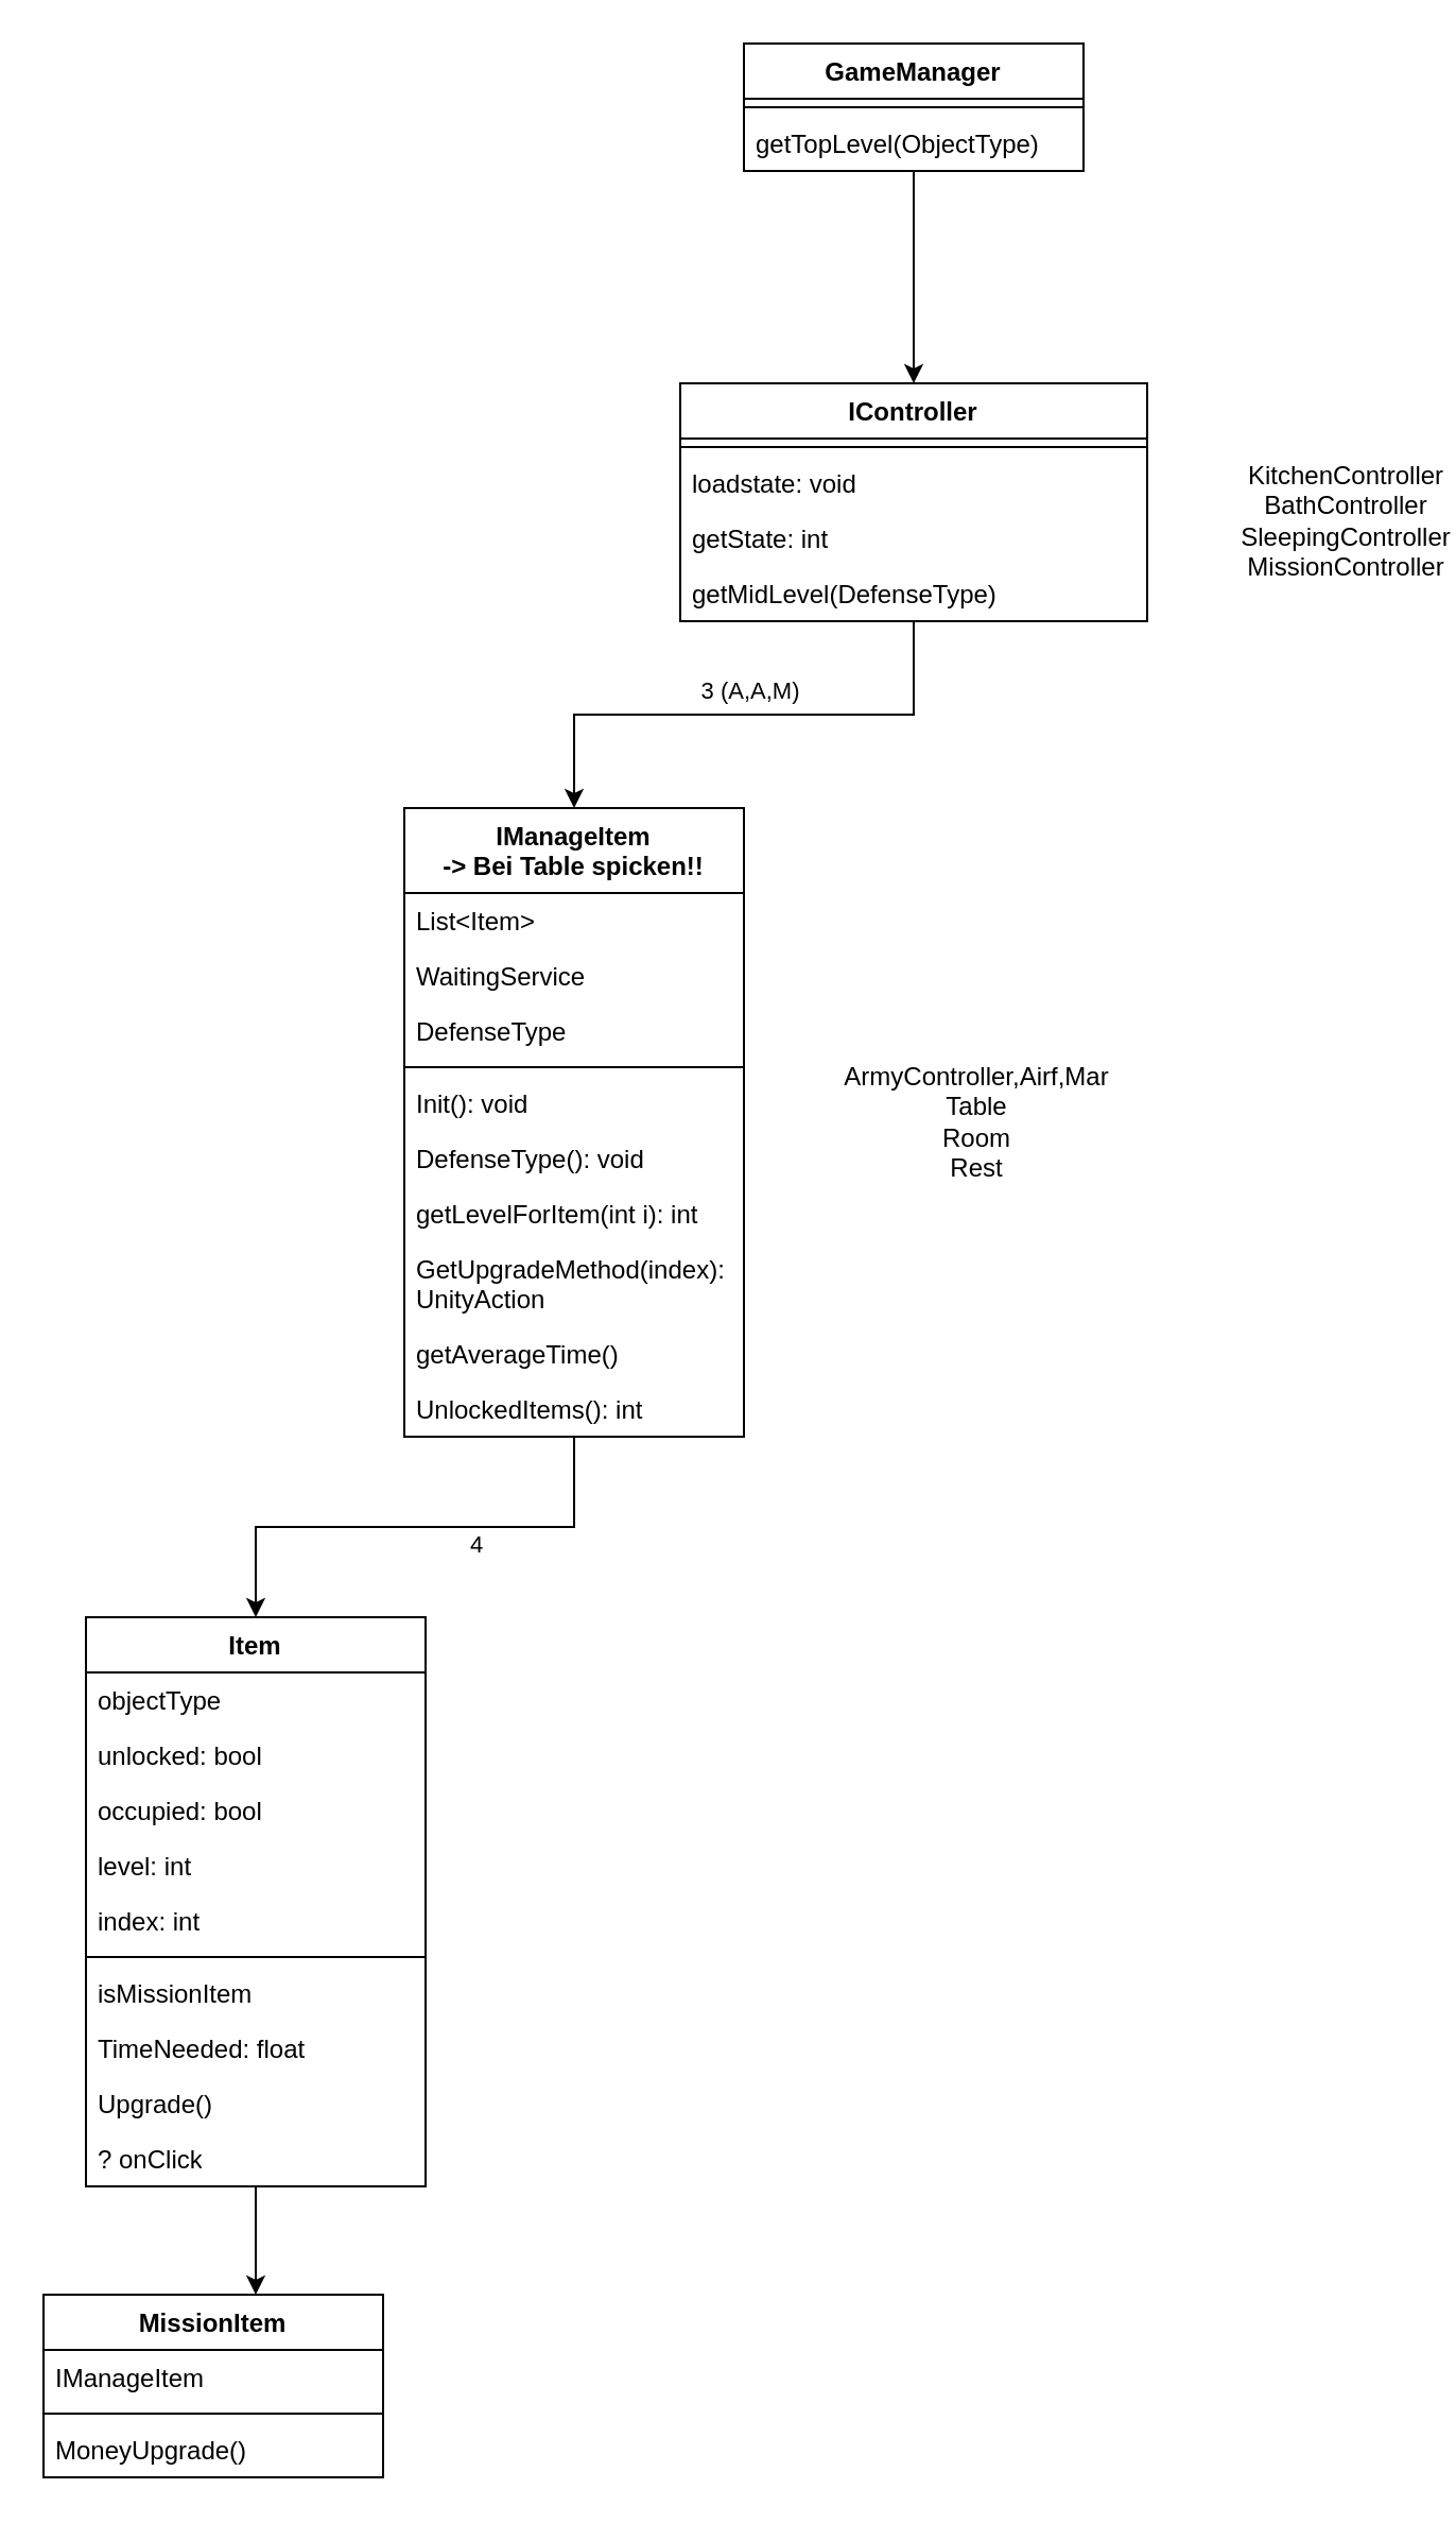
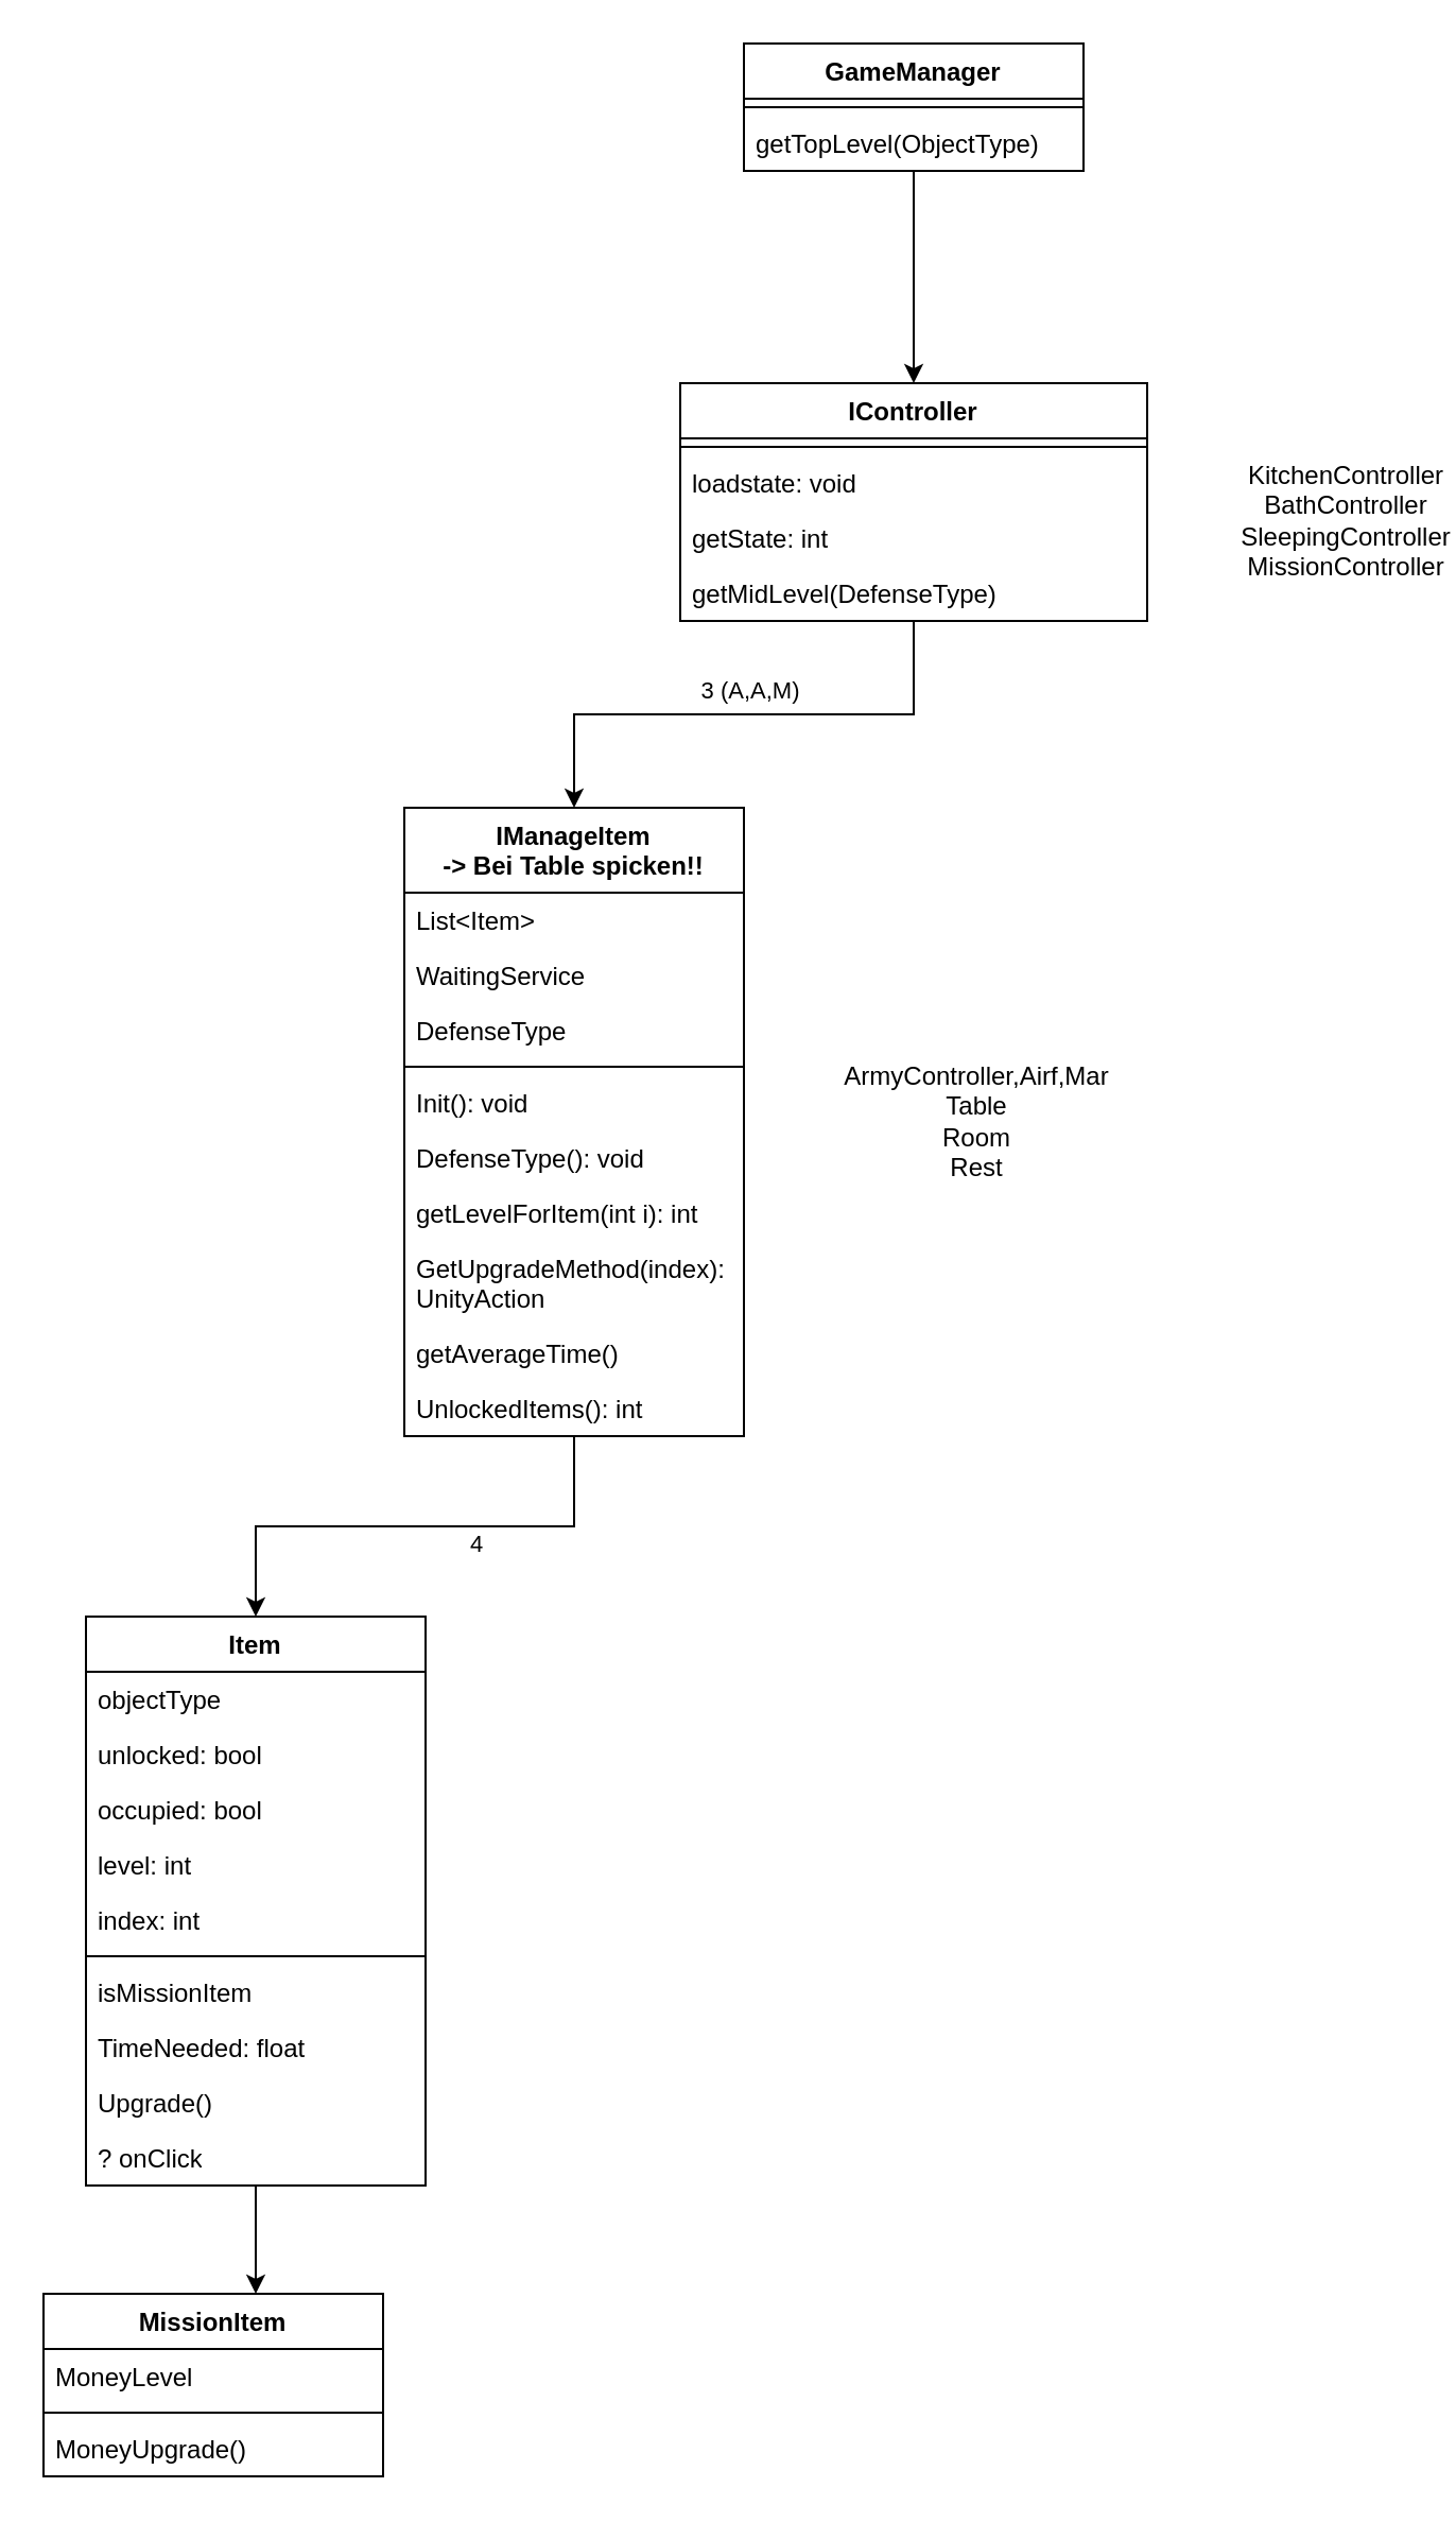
- <mxCell id="41" value="IManageItem" style="text;strokeColor=none;fillColor=none;align=left;verticalAlign=top;spacingLeft=4;spacingRight=4;overflow=hidden;rotatable=0;points=[[0,0.5],[1,0.5]];portConstraint=eastwest;whiteSpace=wrap;html=1;" parent="40" vertex="1"><mxGeometry y="26" width="160" height="26" as="geometry" /></mxCell>
+ <mxCell id="41" value="MoneyLevel" style="text;strokeColor=none;fillColor=none;align=left;verticalAlign=top;spacingLeft=4;spacingRight=4;overflow=hidden;rotatable=0;points=[[0,0.5],[1,0.5]];portConstraint=eastwest;whiteSpace=wrap;html=1;" parent="40" vertex="1"><mxGeometry y="26" width="160" height="26" as="geometry" /></mxCell>
